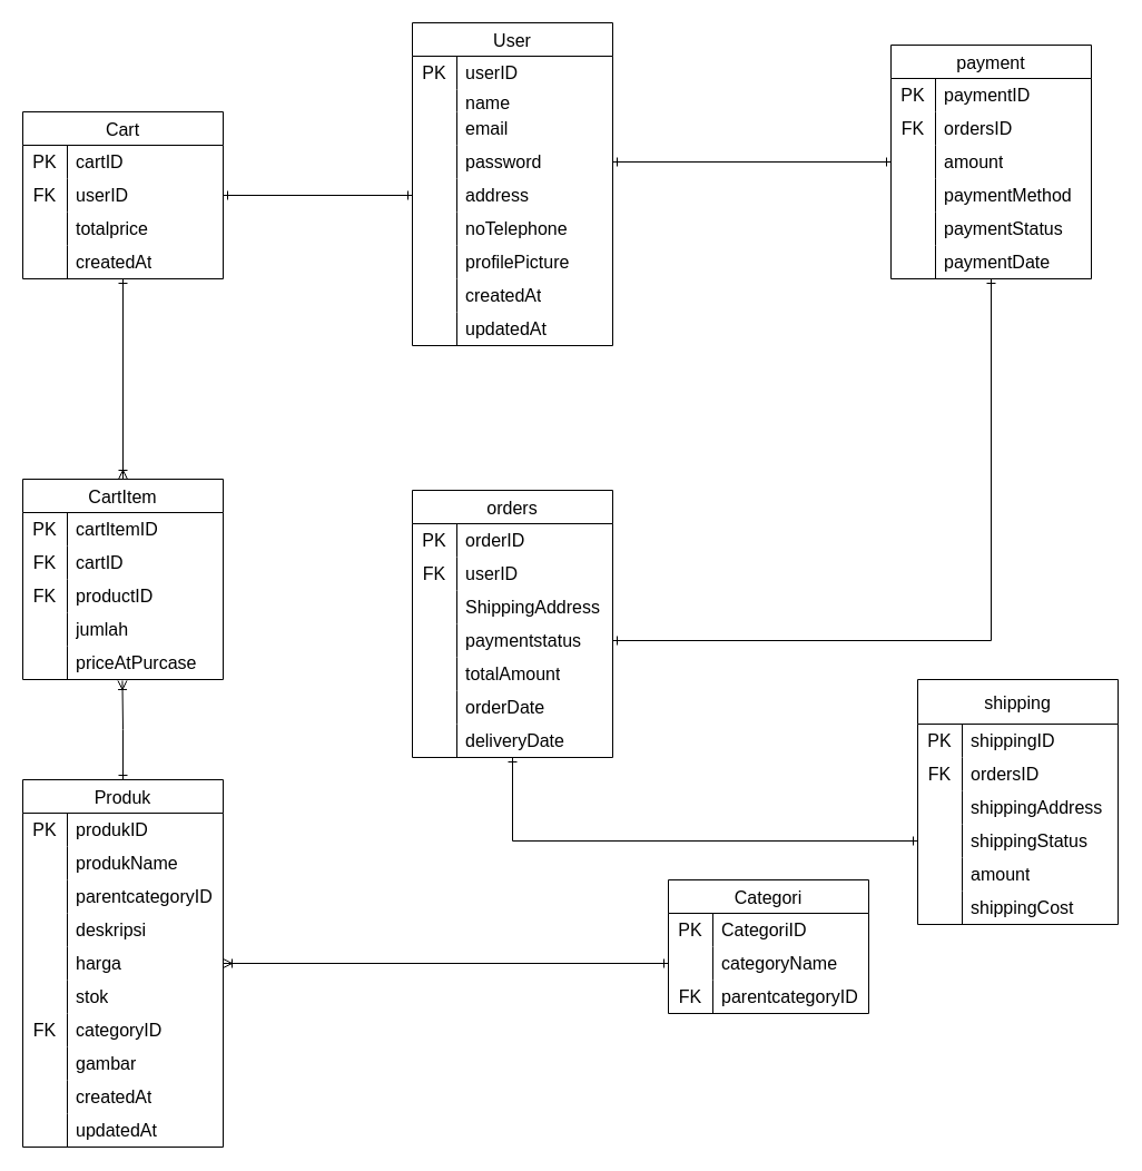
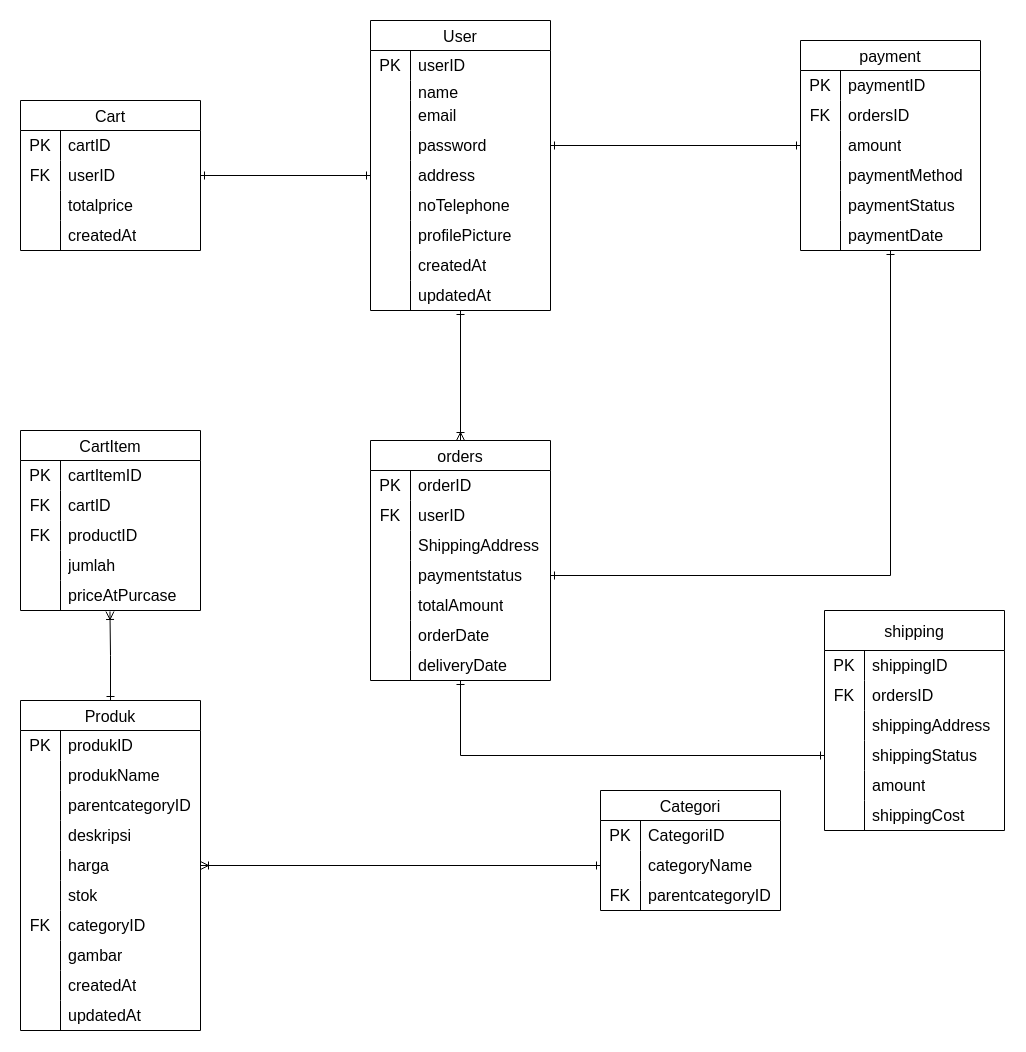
- <mxCell id="54" style="edgeStyle=orthogonalEdgeStyle;rounded=0;orthogonalLoop=1;jettySize=auto;html=1;exitX=0.5;exitY=1;exitDx=0;exitDy=0;endArrow=ERoneToMany;endFill=0;startArrow=ERone;startFill=0;" parent="1" source="55" target="68" edge="1"><mxGeometry relative="1" as="geometry" /></mxCell>
+ <mxCell id="2" style="edgeStyle=orthogonalEdgeStyle;rounded=0;orthogonalLoop=1;jettySize=auto;html=1;entryX=0.5;entryY=0;entryDx=0;entryDy=0;endArrow=ERoneToMany;endFill=0;startArrow=ERone;startFill=0;" parent="1" source="3" target="32" edge="1"><mxGeometry relative="1" as="geometry" /></mxCell>
